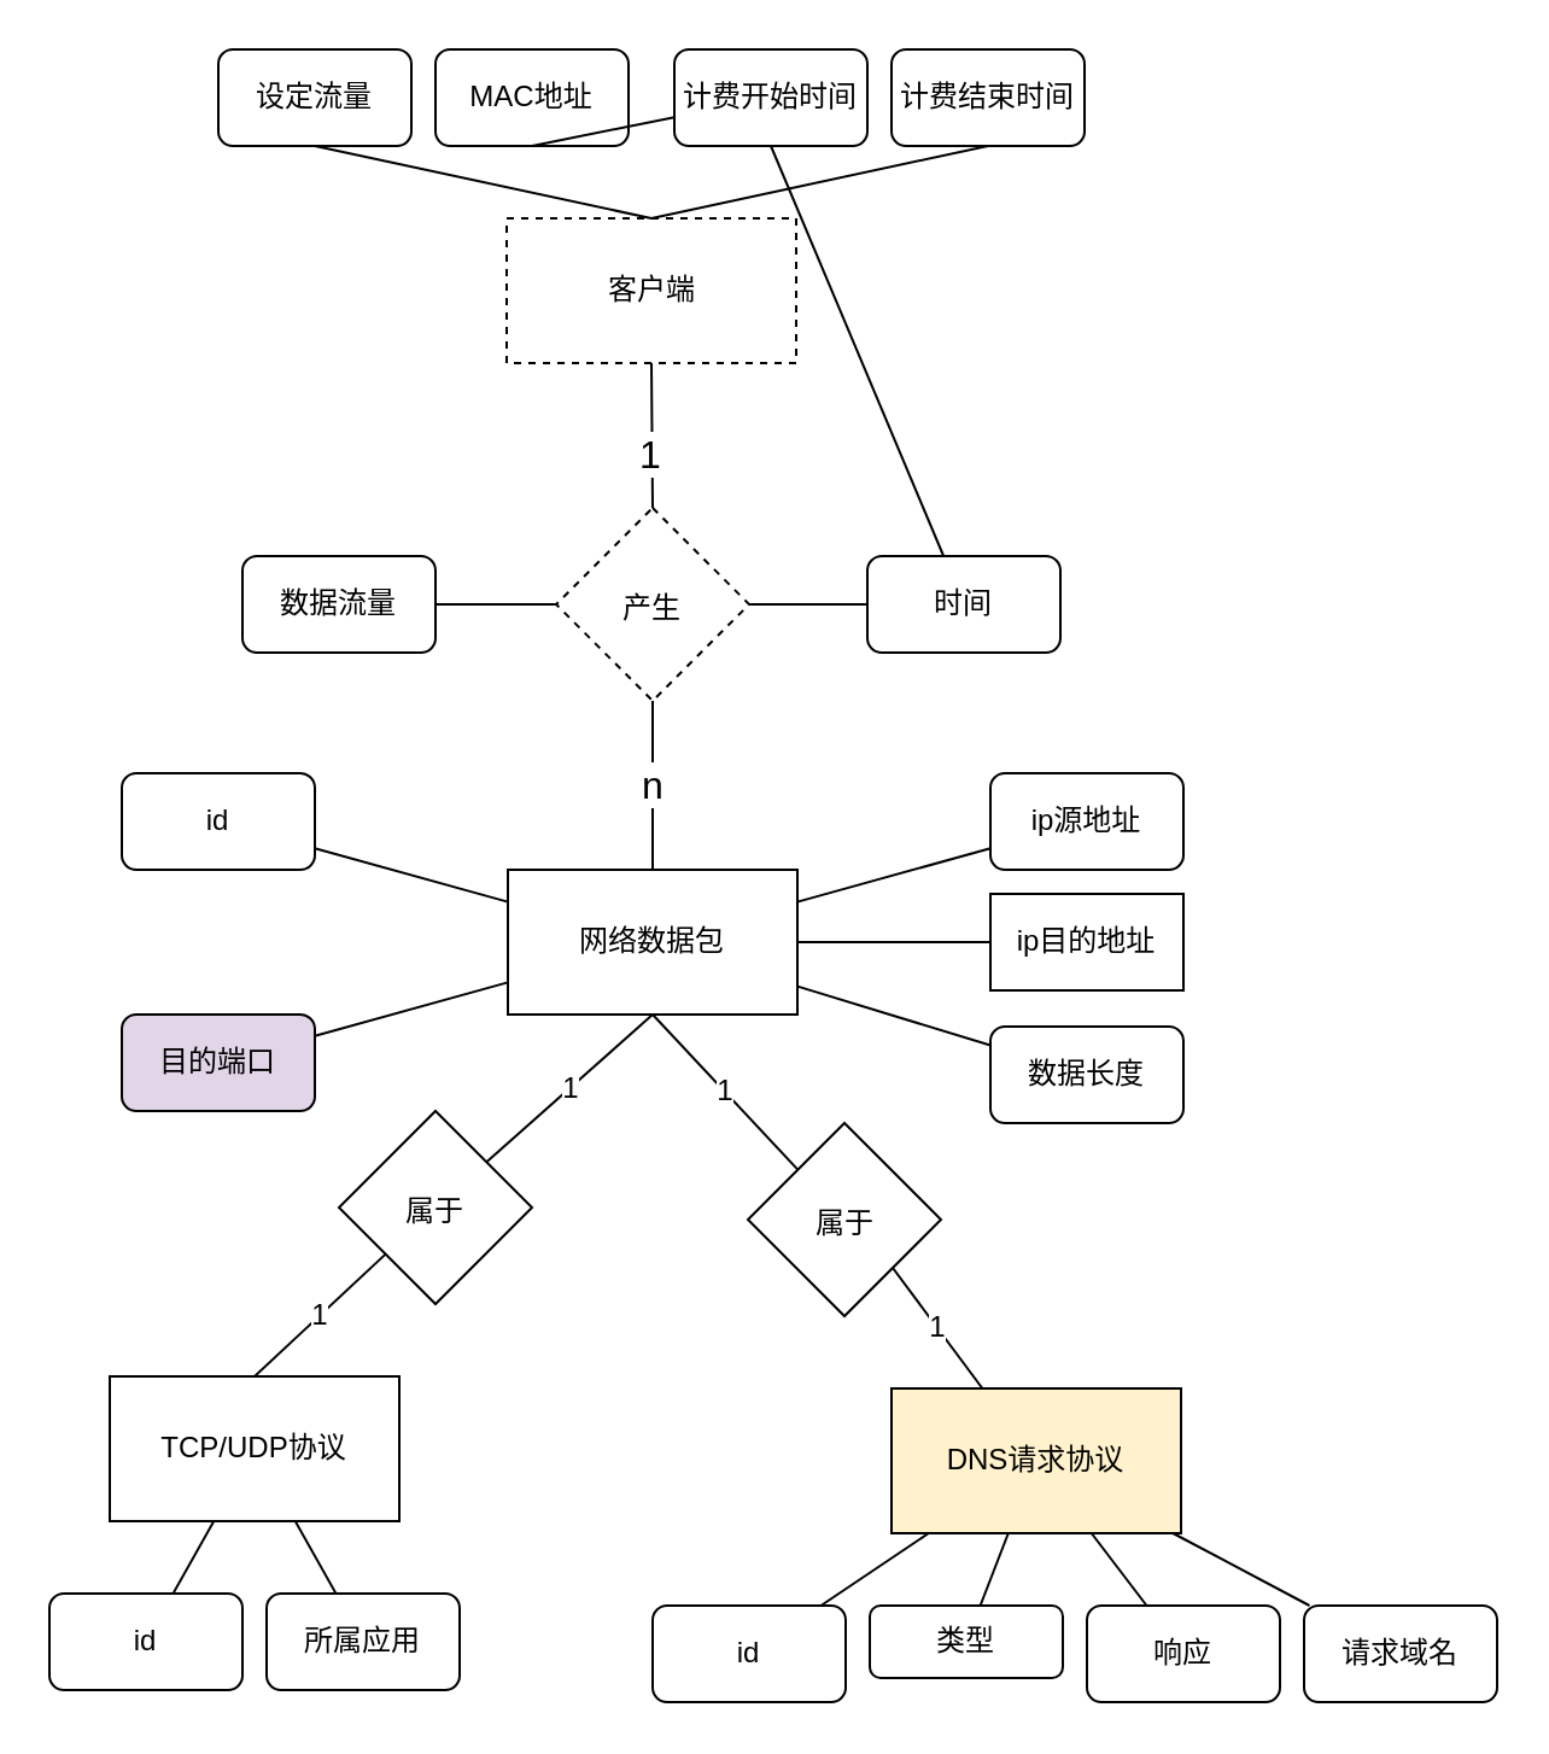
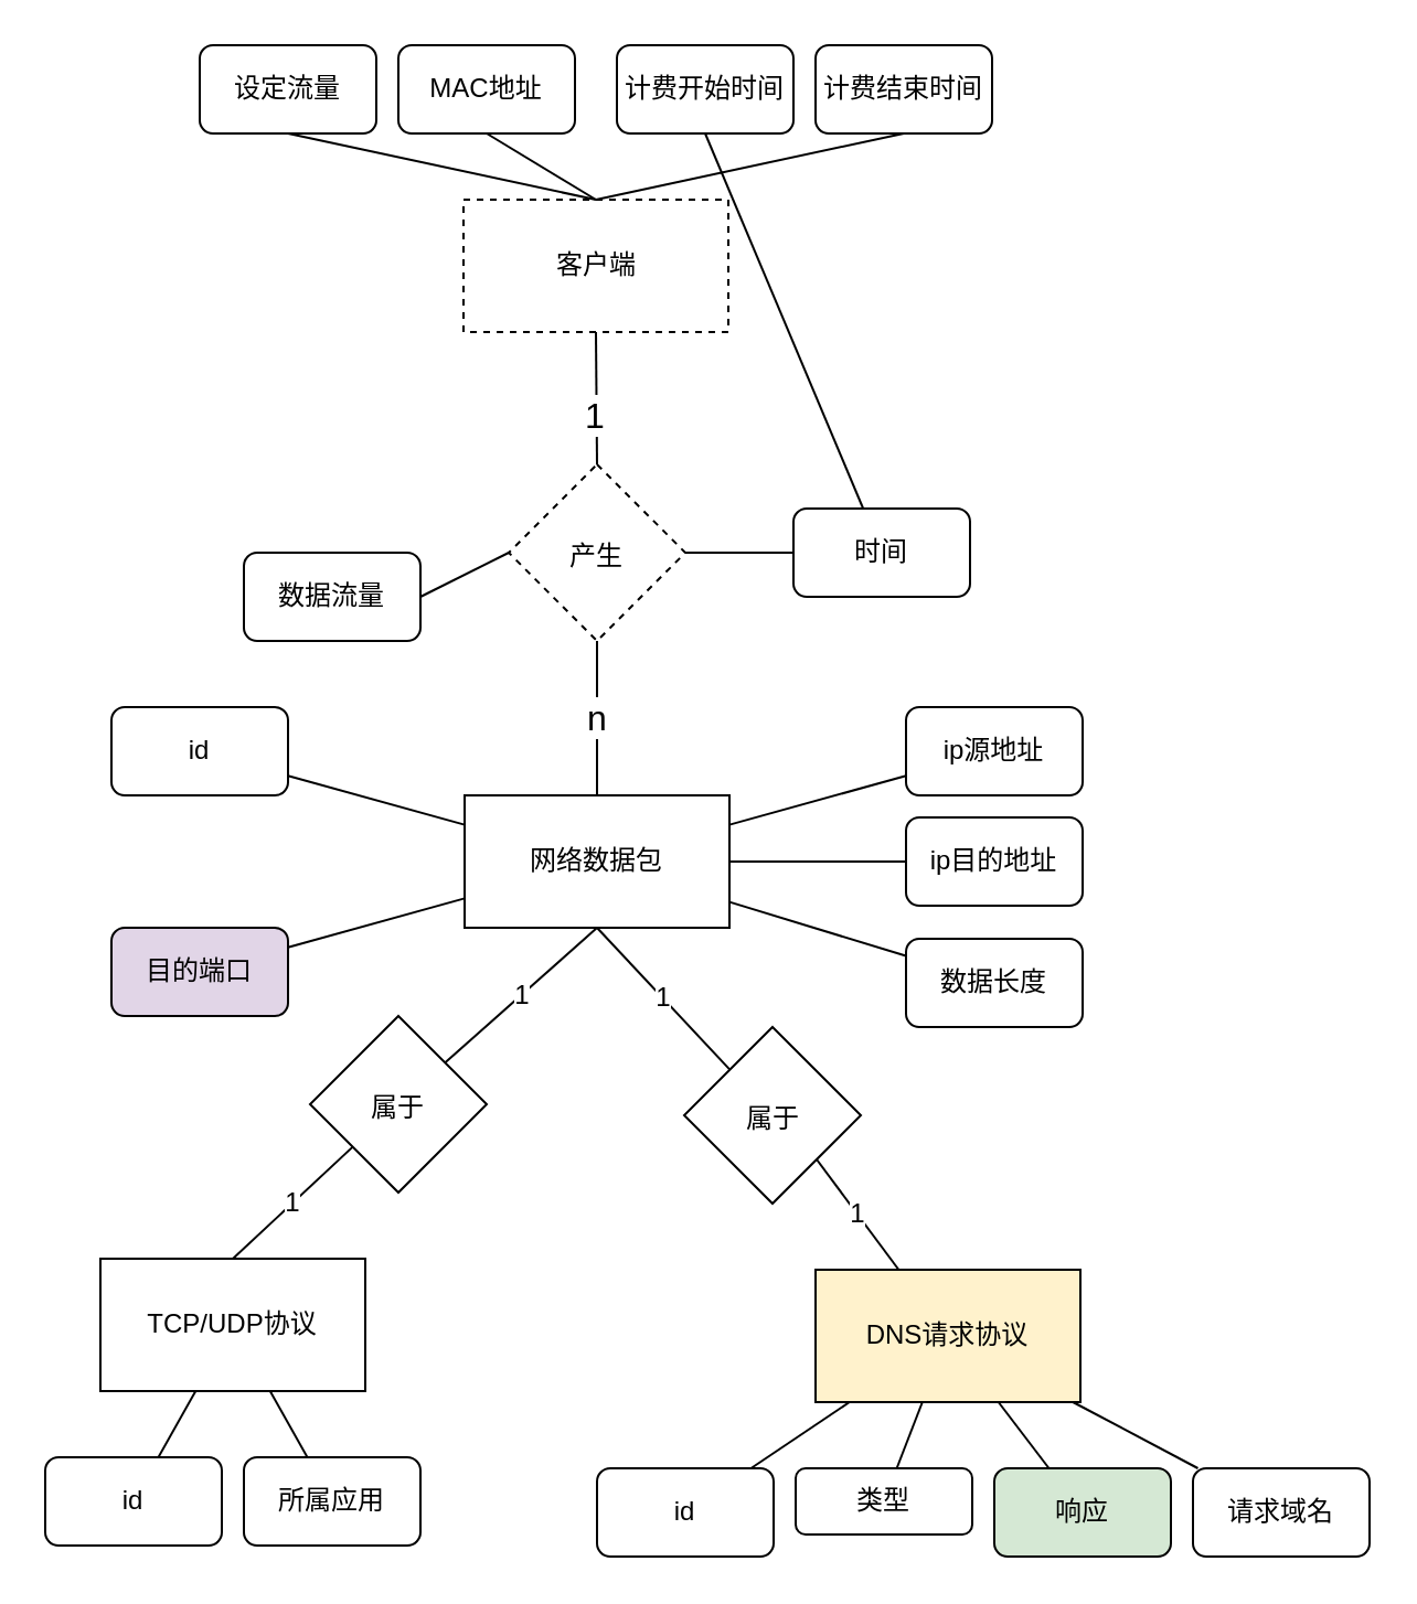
- <mxCell id="13" style="rounded=0;orthogonalLoop=1;jettySize=auto;html=1;exitX=0.5;exitY=1;exitDx=0;exitDy=0;endArrow=none;endFill=0;" edge="1" parent="1" source="12" target="14"><mxGeometry relative="1" as="geometry"><mxPoint x="219.5" y="60" as="sourcePoint" /><mxPoint x="279.5" y="100" as="targetPoint" /></mxGeometry></mxCell>
+ <mxCell id="13" style="rounded=0;orthogonalLoop=1;jettySize=auto;html=1;exitX=0.5;exitY=1;exitDx=0;exitDy=0;entryX=0.5;entryY=0;entryDx=0;entryDy=0;endArrow=none;endFill=0;" edge="1" parent="1" source="12" target="2"><mxGeometry relative="1" as="geometry"><mxPoint x="219.5" y="60" as="sourcePoint" /><mxPoint x="279.5" y="100" as="targetPoint" /></mxGeometry></mxCell>
- <mxCell id="10" value="数据流量" style="rounded=1;whiteSpace=wrap;html=1;" vertex="1" parent="1"><mxGeometry x="100" y="230" width="80" height="40" as="geometry" /></mxCell>
+ <mxCell id="10" value="数据流量" style="rounded=1;whiteSpace=wrap;html=1;" vertex="1" parent="1"><mxGeometry x="110" y="250" width="80" height="40" as="geometry" /></mxCell>
- <mxCell id="21" value="ip目的地址" style="whiteSpace=wrap;html=1;rounded=0;" vertex="1" parent="1"><mxGeometry x="410" y="370" width="80" height="40" as="geometry" /></mxCell>
+ <mxCell id="21" value="ip目的地址" style="rounded=1;whiteSpace=wrap;html=1;" vertex="1" parent="1"><mxGeometry x="410" y="370" width="80" height="40" as="geometry" /></mxCell>
- <mxCell id="40" value="响应" style="rounded=1;whiteSpace=wrap;html=1;" vertex="1" parent="1"><mxGeometry x="450" y="665" width="80" height="40" as="geometry" /></mxCell>
+ <mxCell id="40" value="响应" style="rounded=1;whiteSpace=wrap;html=1;fillColor=#d5e8d4;" vertex="1" parent="1"><mxGeometry x="450" y="665" width="80" height="40" as="geometry" /></mxCell>
